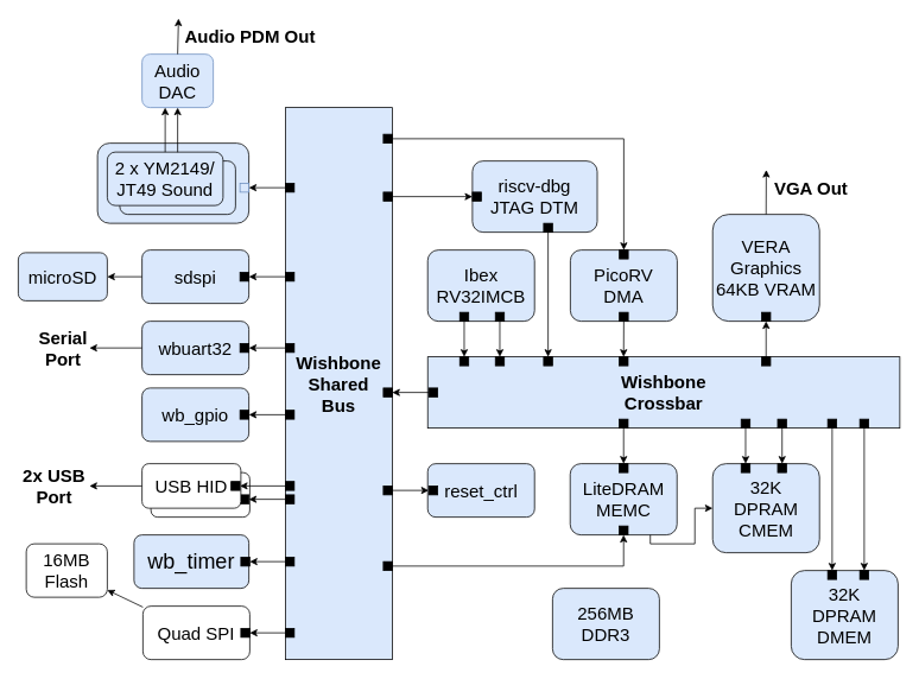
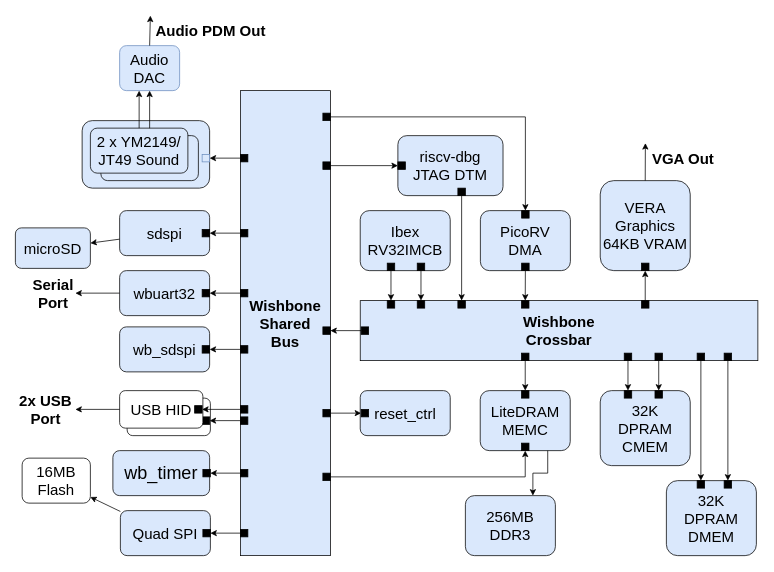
- <mxCell id="92" value="microSD" style="rounded=1;whiteSpace=wrap;html=1;fontSize=20;align=center;fillColor=#dae8fc;strokeColor=#000000;" parent="1" vertex="1"><mxGeometry x="20" y="283" width="100" height="54" as="geometry" /></mxCell>
+ <mxCell id="92" value="microSD" style="rounded=1;whiteSpace=wrap;html=1;fontSize=20;align=center;fillColor=#dae8fc;strokeColor=#000000;" parent="1" vertex="1"><mxGeometry x="20" y="303" width="100" height="54" as="geometry" /></mxCell>
- <mxCell id="69" value="wb_gpio" style="rounded=1;whiteSpace=wrap;html=1;fontSize=20;fillColor=#dae8fc;strokeColor=#000000;" parent="1" vertex="1"><mxGeometry x="159" y="435" width="120" height="60" as="geometry" /></mxCell>
+ <mxCell id="69" value="wb_sdspi" style="rounded=1;whiteSpace=wrap;html=1;fontSize=20;fillColor=#dae8fc;strokeColor=#000000;" parent="1" vertex="1"><mxGeometry x="159" y="435" width="120" height="60" as="geometry" /></mxCell>
- <mxCell id="89" value="" style="endArrow=classic;html=1;rounded=0;fontSize=20;exitX=0.75;exitY=1;exitDx=0;exitDy=0;edgeStyle=orthogonalEdgeStyle;" parent="1" source="12" target="8" edge="1"><mxGeometry width="50" height="50" relative="1" as="geometry"><mxPoint x="720" y="740" as="sourcePoint" /><mxPoint x="770" y="690" as="targetPoint" /></mxGeometry></mxCell>
+ <mxCell id="89" value="" style="endArrow=classic;html=1;rounded=0;fontSize=20;exitX=0.75;exitY=1;exitDx=0;exitDy=0;entryX=0.75;entryY=0;entryDx=0;entryDy=0;edgeStyle=orthogonalEdgeStyle;" parent="1" source="12" target="88" edge="1"><mxGeometry width="50" height="50" relative="1" as="geometry"><mxPoint x="720" y="740" as="sourcePoint" /><mxPoint x="770" y="690" as="targetPoint" /></mxGeometry></mxCell>
- <mxCell id="75" value="Quad SPI" style="rounded=1;whiteSpace=wrap;html=1;fontSize=20;align=center;" parent="1" vertex="1"><mxGeometry x="160" y="680" width="120" height="60" as="geometry" /></mxCell>
+ <mxCell id="75" value="Quad SPI" style="rounded=1;whiteSpace=wrap;html=1;fontSize=20;align=center;fillColor=#dae8fc;" parent="1" vertex="1"><mxGeometry x="160" y="680" width="120" height="60" as="geometry" /></mxCell>
